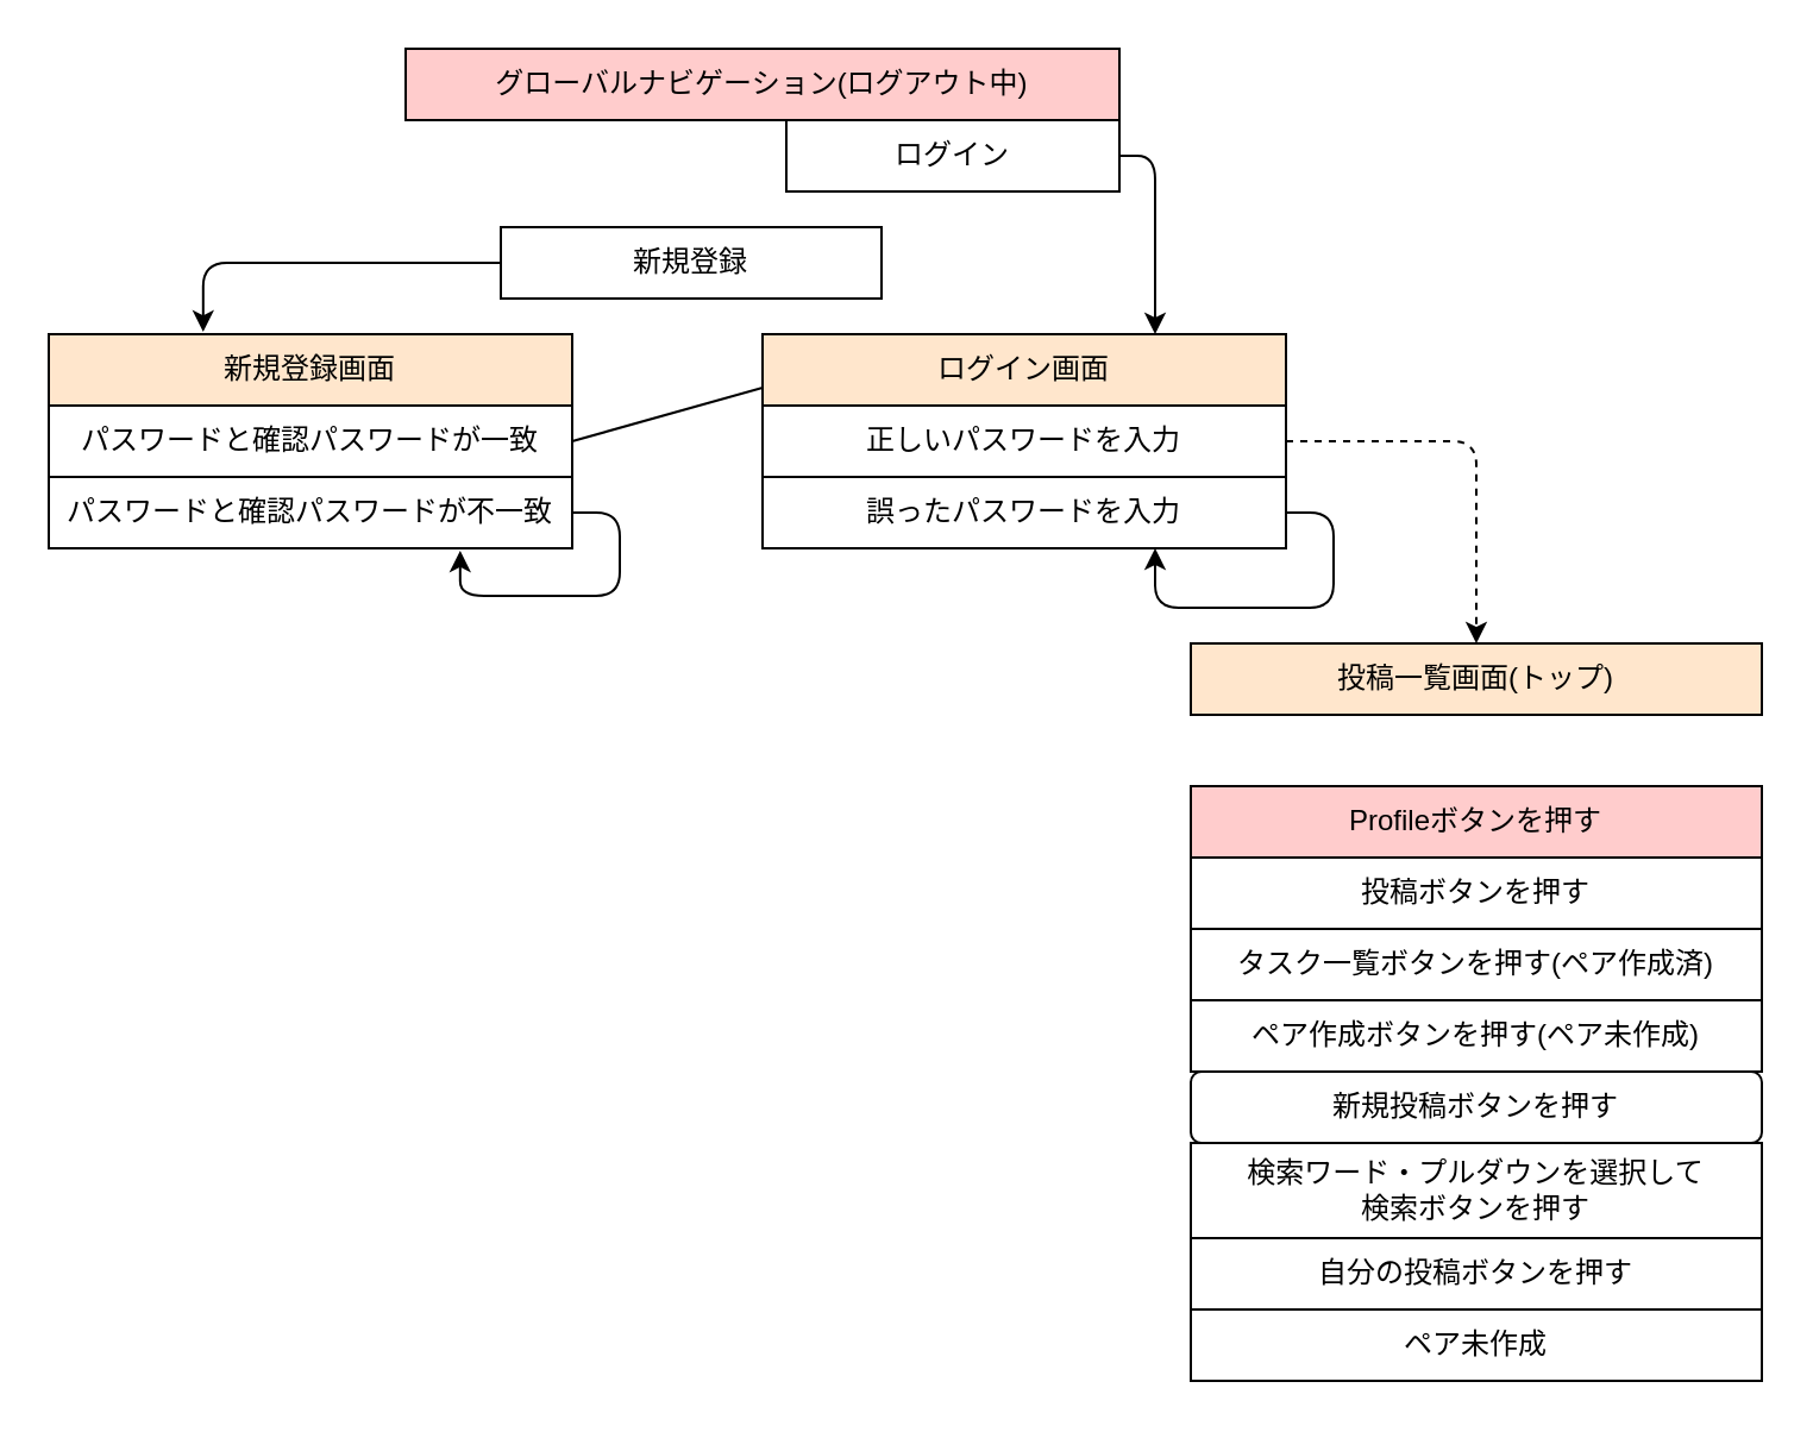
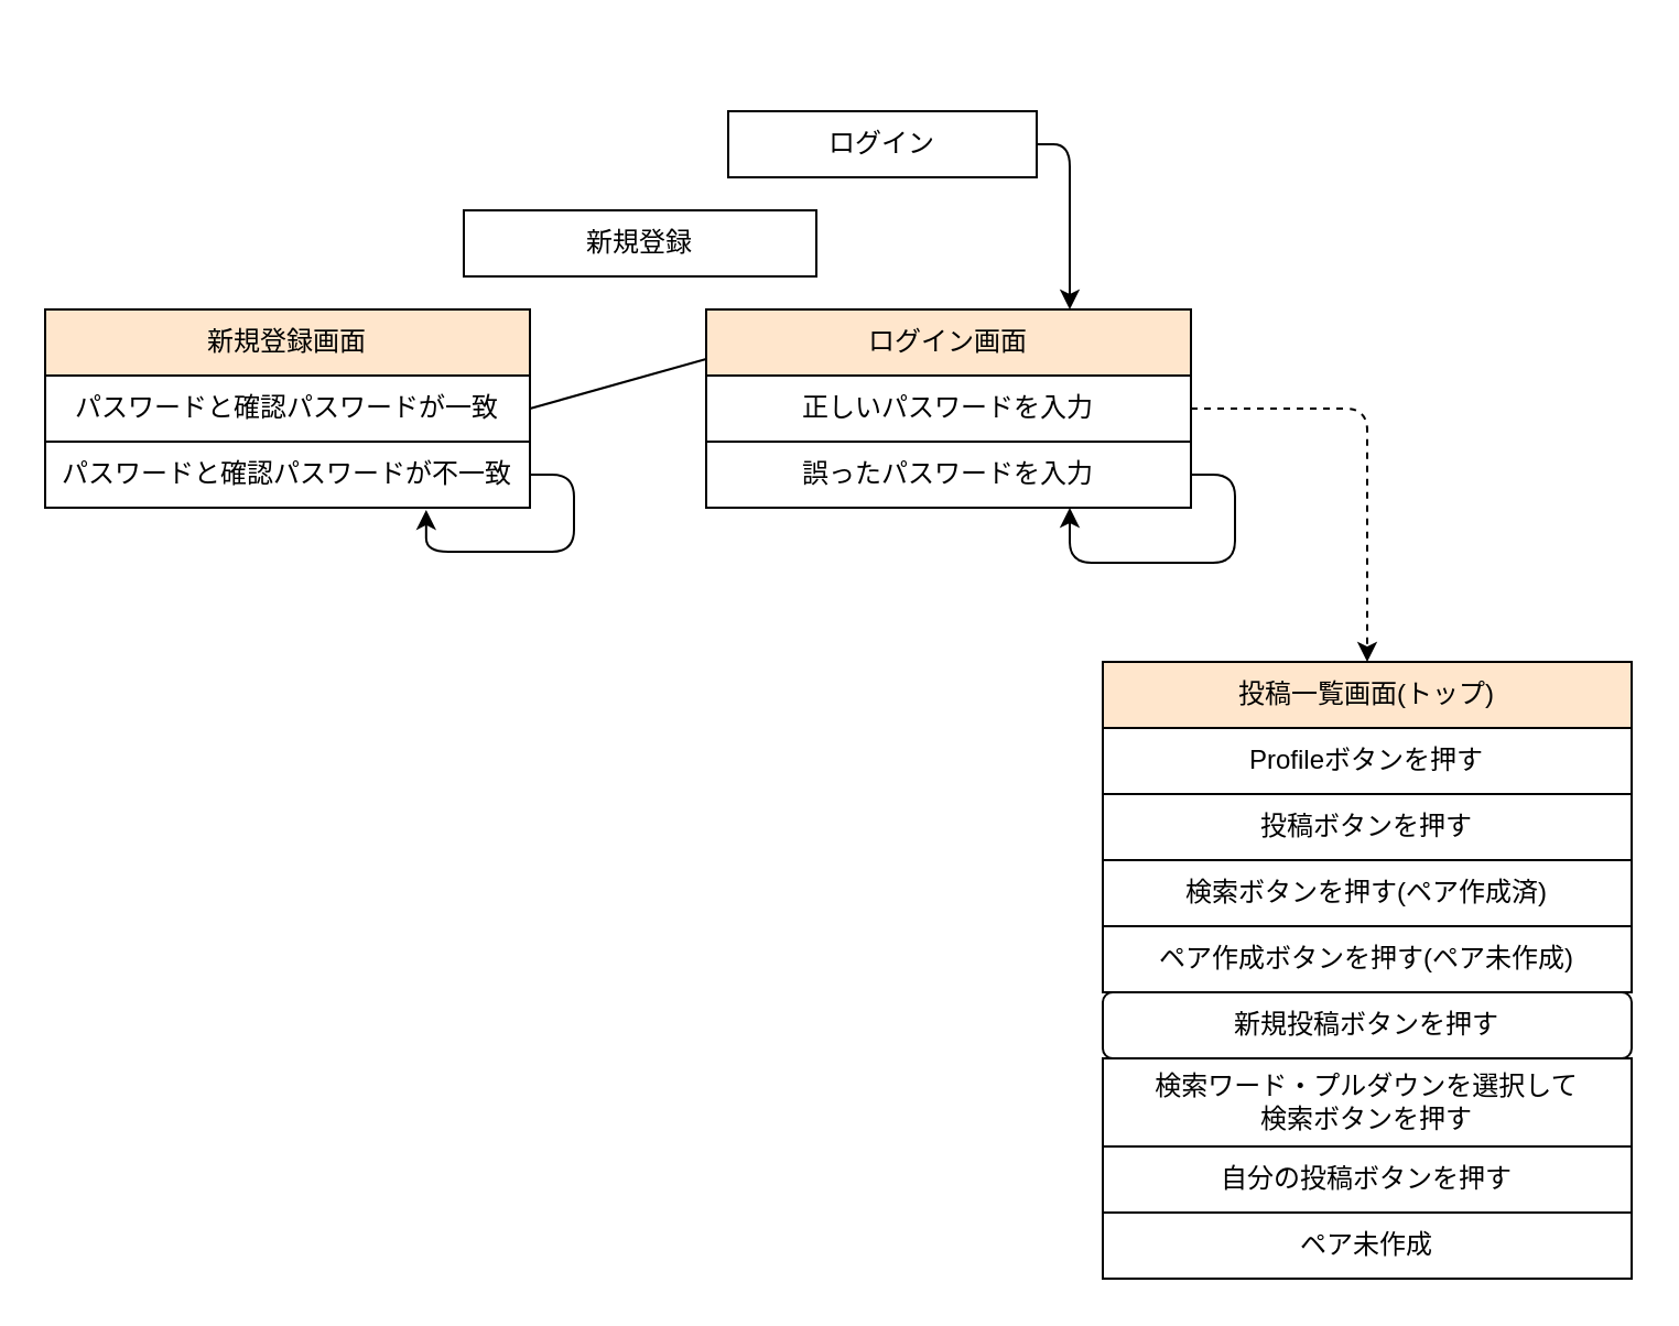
- <mxCell id="2" value="グローバルナビゲーション(ログアウト中)" style="rounded=0;whiteSpace=wrap;html=1;fillColor=#FFCCCC;" vertex="1" parent="1"><mxGeometry x="170" y="20" width="300" height="30" as="geometry" /></mxCell>
- <mxCell id="16" value="" style="endArrow=classic;html=1;elbow=vertical;exitX=0;exitY=0.5;exitDx=0;exitDy=0;entryX=0.295;entryY=-0.033;entryDx=0;entryDy=0;entryPerimeter=0;edgeStyle=orthogonalEdgeStyle;" edge="1" parent="1" source="3" target="5"><mxGeometry width="50" height="50" relative="1" as="geometry"><mxPoint x="330" y="240" as="sourcePoint" /><mxPoint x="380" y="190" as="targetPoint" /></mxGeometry></mxCell>
- <mxCell id="11" value="投稿一覧画面(トップ)" style="rounded=0;whiteSpace=wrap;html=1;fillColor=#FFE6CC;" vertex="1" parent="1"><mxGeometry x="500" y="270" width="240" height="30" as="geometry" /></mxCell>
+ <mxCell id="11" value="投稿一覧画面(トップ)" style="rounded=0;whiteSpace=wrap;html=1;fillColor=#FFE6CC;" vertex="1" parent="1"><mxGeometry x="500" y="300" width="240" height="30" as="geometry" /></mxCell>
- <mxCell id="19" value="Profileボタンを押す" style="rounded=0;whiteSpace=wrap;html=1;fillColor=#ffcccc;" vertex="1" parent="1"><mxGeometry x="500" y="330" width="240" height="30" as="geometry" /></mxCell>
+ <mxCell id="19" value="Profileボタンを押す" style="rounded=0;whiteSpace=wrap;html=1;fillColor=#FFFFFF;" vertex="1" parent="1"><mxGeometry x="500" y="330" width="240" height="30" as="geometry" /></mxCell>
- <mxCell id="20" value="タスク一覧ボタンを押す(ペア作成済)" style="rounded=0;whiteSpace=wrap;html=1;fillColor=#FFFFFF;" vertex="1" parent="1"><mxGeometry x="500" y="390" width="240" height="30" as="geometry" /></mxCell>
+ <mxCell id="20" value="検索ボタンを押す(ペア作成済)" style="rounded=0;whiteSpace=wrap;html=1;fillColor=#FFFFFF;" vertex="1" parent="1"><mxGeometry x="500" y="390" width="240" height="30" as="geometry" /></mxCell>
